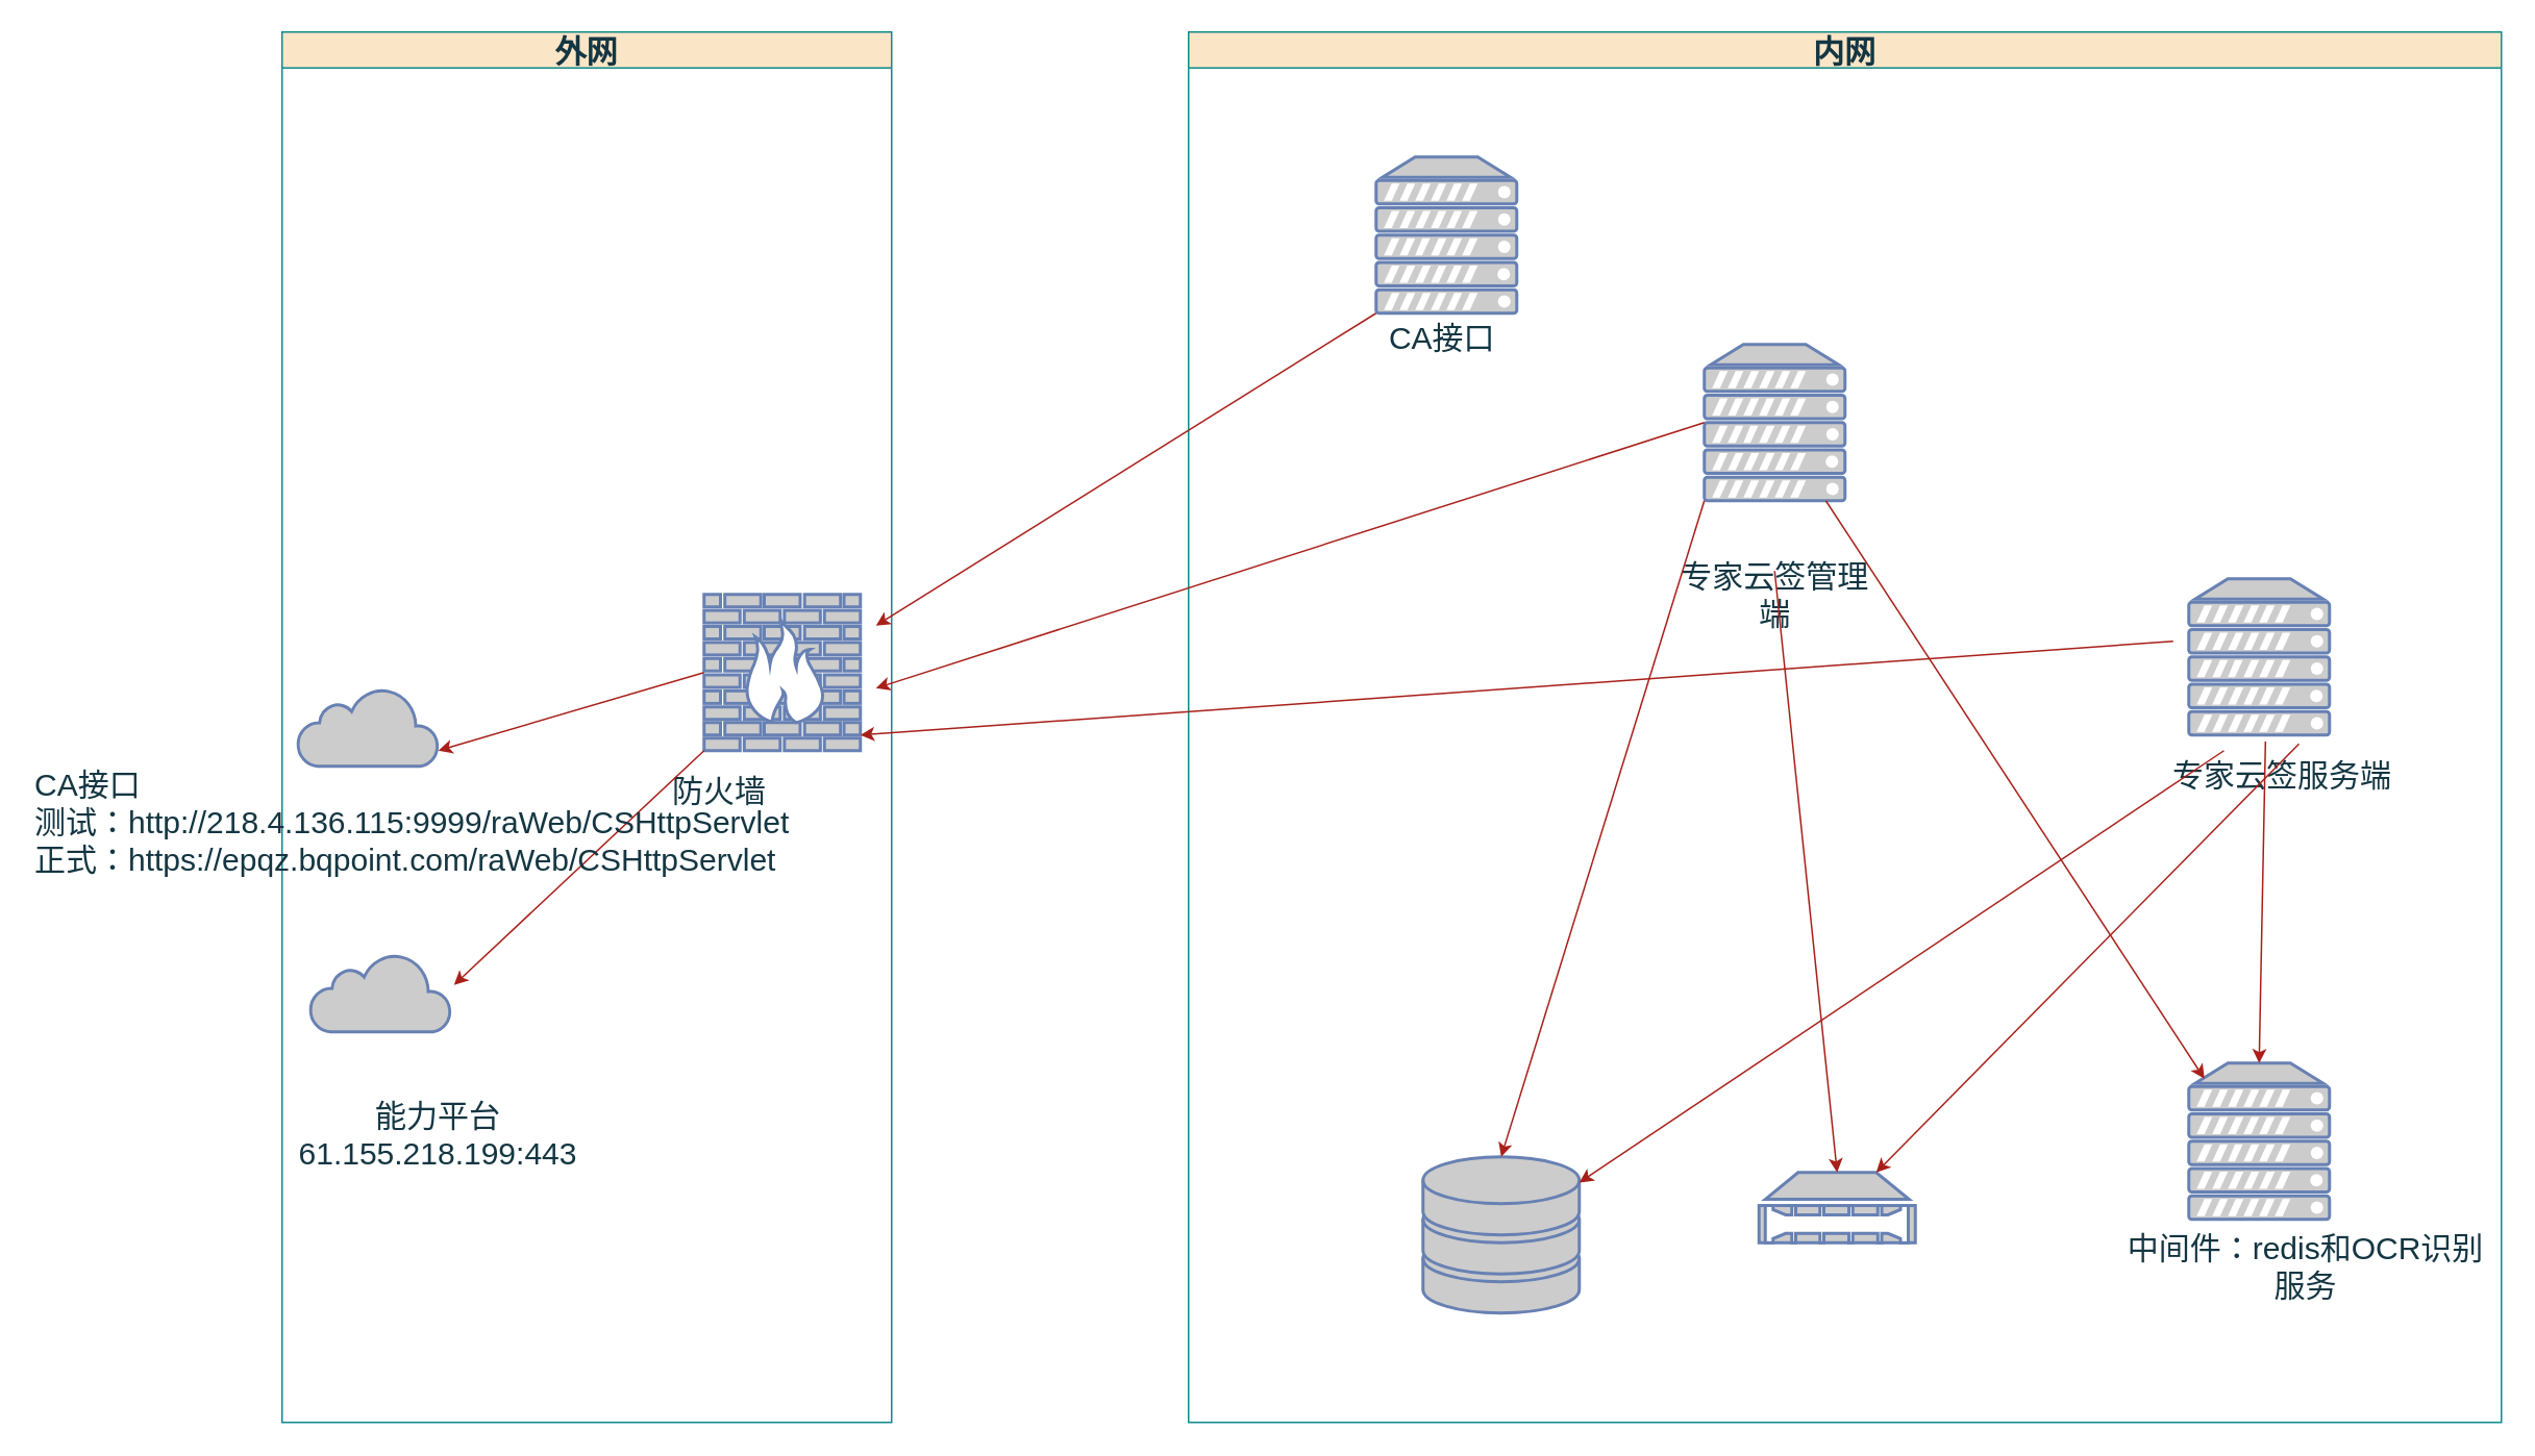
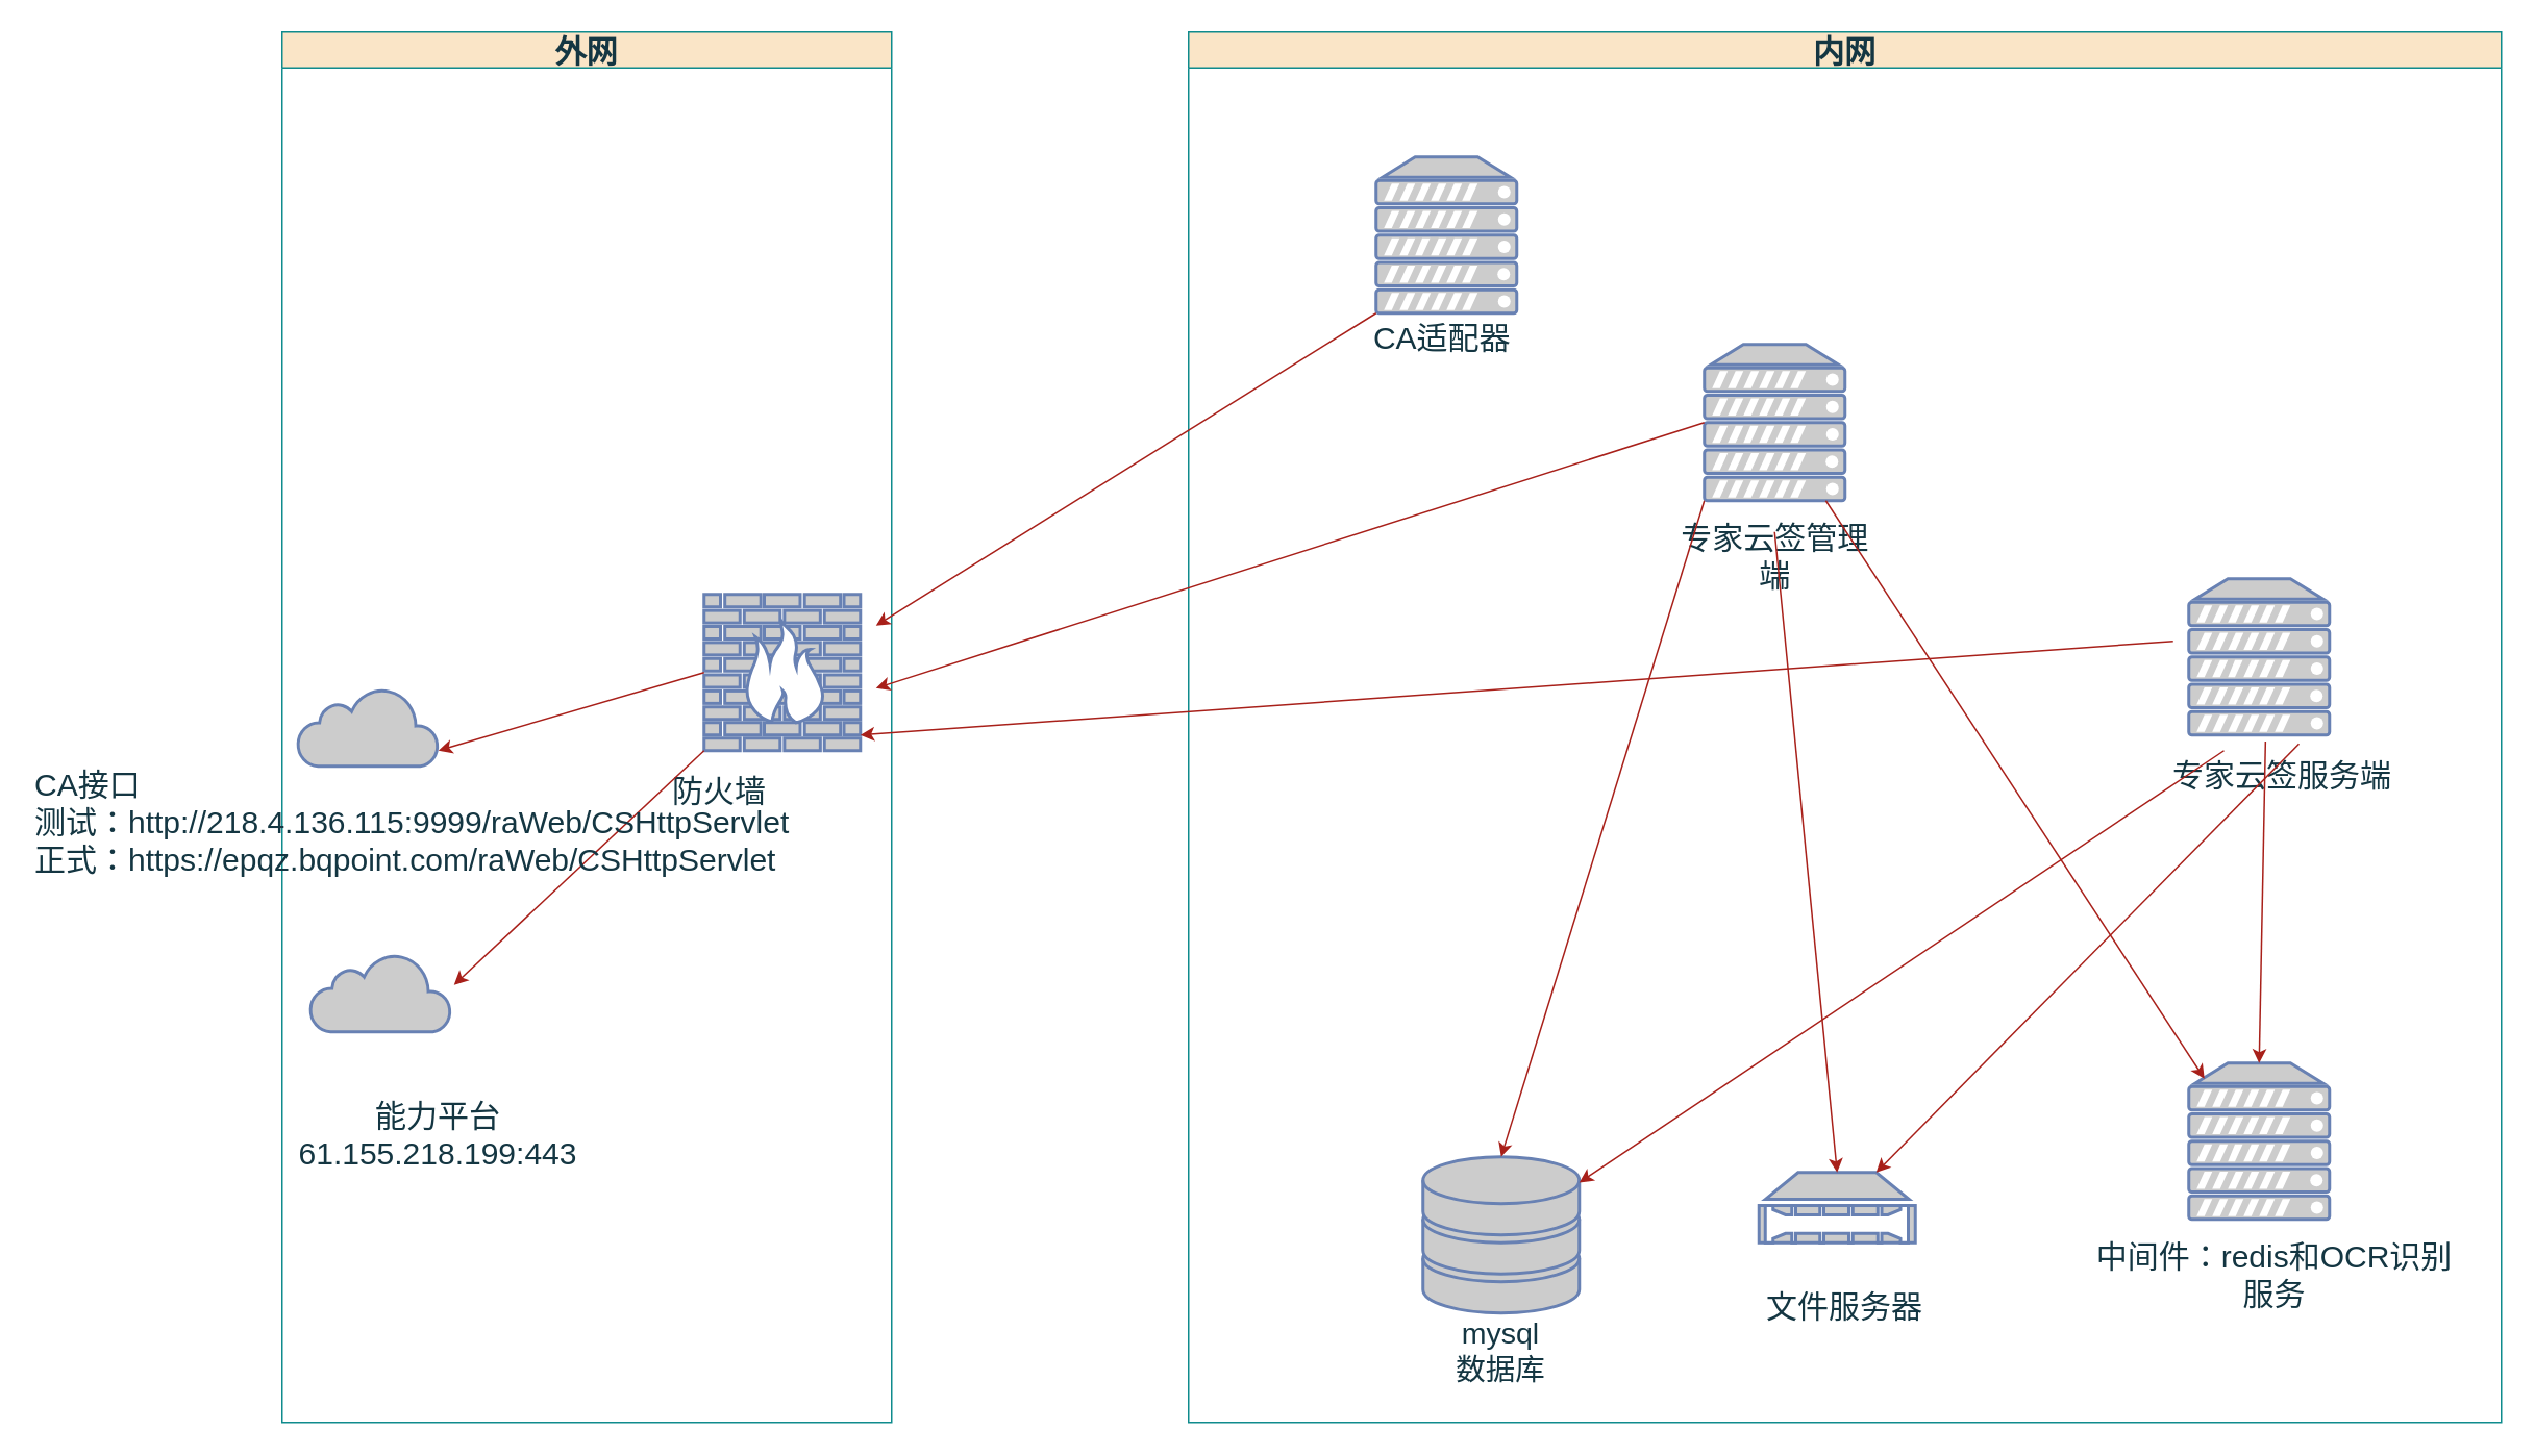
- <mxCell id="4" value="CA接口" style="text;html=1;align=center;verticalAlign=middle;whiteSpace=wrap;rounded=0;fontColor=#143642;fontSize=20;" parent="2" vertex="1"><mxGeometry x="115" y="180" width="95" height="30" as="geometry" /></mxCell>
+ <mxCell id="4" value="CA适配器" style="text;html=1;align=center;verticalAlign=middle;whiteSpace=wrap;rounded=0;fontColor=#143642;fontSize=20;" parent="2" vertex="1"><mxGeometry x="115" y="180" width="95" height="30" as="geometry" /></mxCell>
- <mxCell id="9" value="专家云签管理端" style="text;html=1;align=center;verticalAlign=middle;whiteSpace=wrap;rounded=0;fontColor=#143642;fontSize=20;" parent="2" vertex="1"><mxGeometry x="312.5" y="345" width="125" height="30" as="geometry" /></mxCell>
+ <mxCell id="9" value="专家云签管理端" style="text;html=1;align=center;verticalAlign=middle;whiteSpace=wrap;rounded=0;fontColor=#143642;fontSize=20;" parent="2" vertex="1"><mxGeometry x="312.5" y="320" width="125" height="30" as="geometry" /></mxCell>
- <mxCell id="18" value="中间件：redis和OCR识别服务" style="text;html=1;align=center;verticalAlign=middle;whiteSpace=wrap;rounded=0;fontColor=#143642;fontSize=20;" parent="2" vertex="1"><mxGeometry x="600" y="775" width="230" height="30" as="geometry" /></mxCell>
+ <mxCell id="18" value="中间件：redis和OCR识别服务" style="text;html=1;align=center;verticalAlign=middle;whiteSpace=wrap;rounded=0;fontColor=#143642;fontSize=20;" parent="2" vertex="1"><mxGeometry x="580" y="780" width="230" height="30" as="geometry" /></mxCell>
+ <mxCell id="12" value="文件服务器" style="text;html=1;align=center;verticalAlign=middle;whiteSpace=wrap;rounded=0;fontColor=#143642;fontSize=20;" parent="2" vertex="1"><mxGeometry x="355" y="800" width="130" height="30" as="geometry" /></mxCell>
+ <mxCell id="8" value="mysql数据库" style="text;html=1;align=center;verticalAlign=middle;whiteSpace=wrap;rounded=0;fontColor=#143642;fontSize=19;" parent="2" vertex="1"><mxGeometry x="170" y="830" width="60" height="30" as="geometry" /></mxCell>
